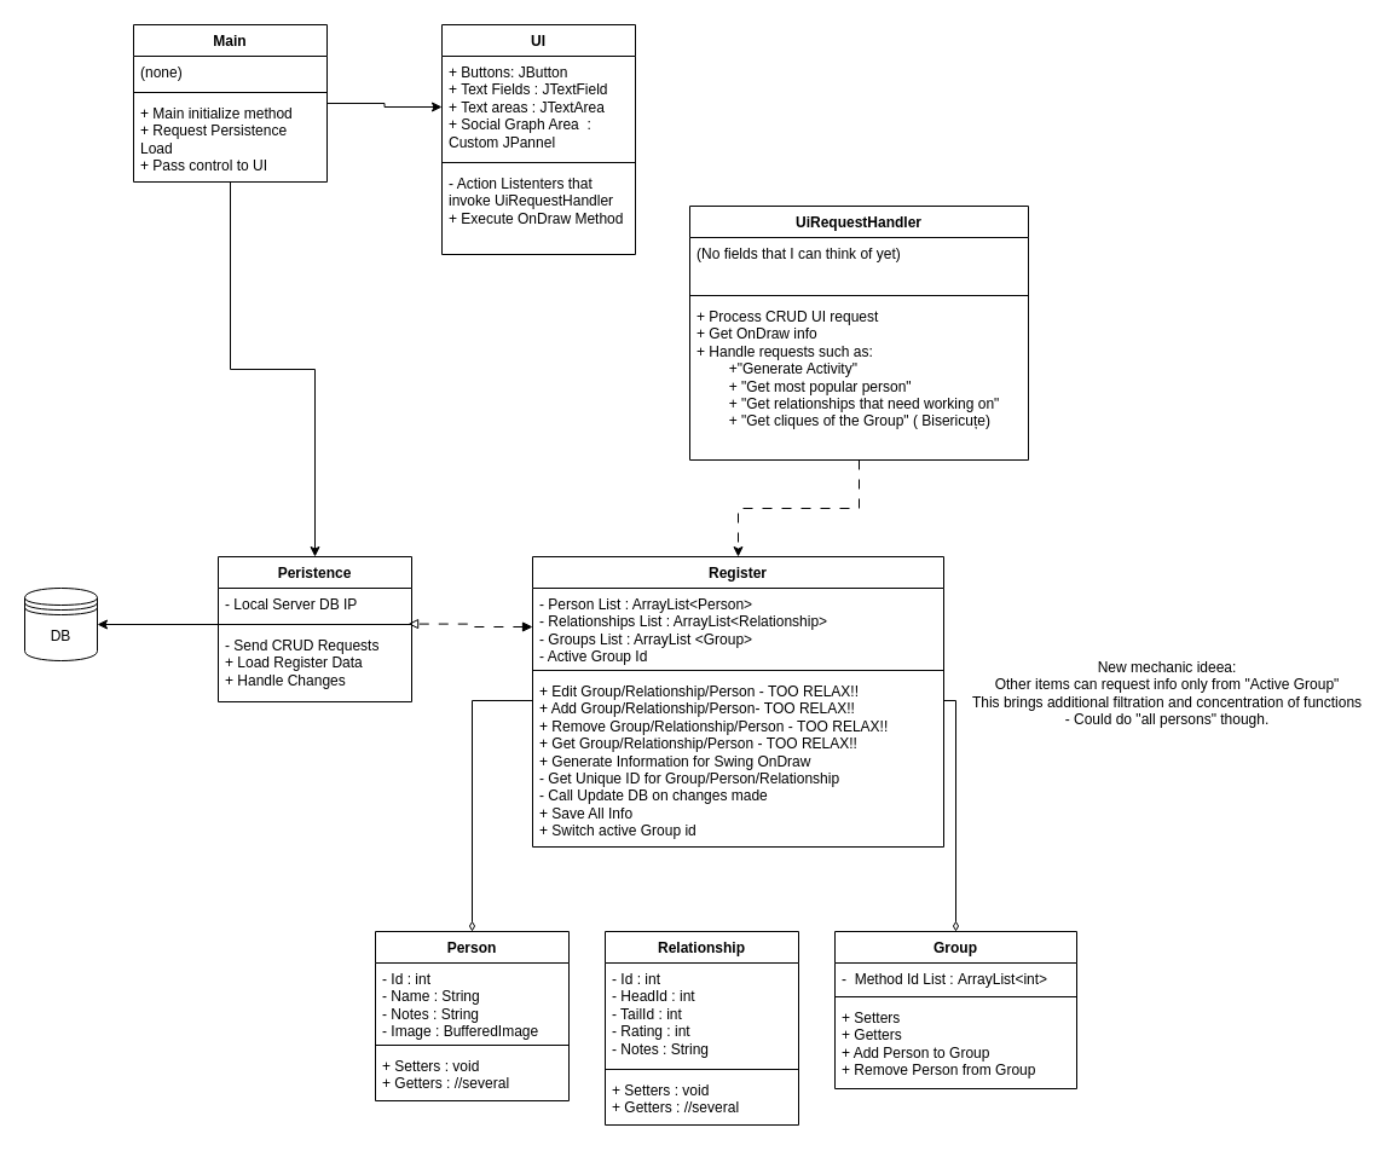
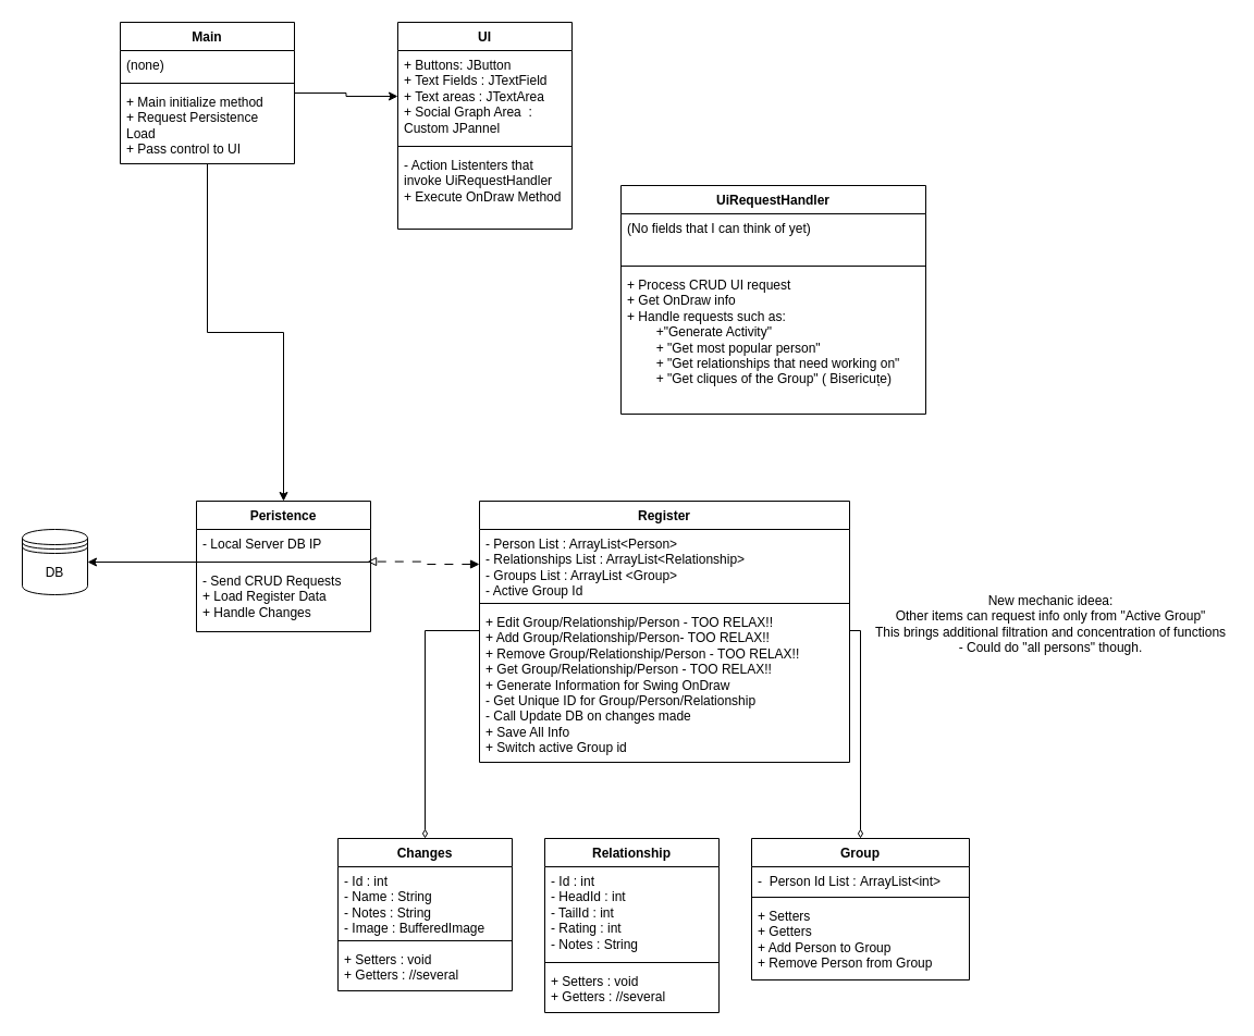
- <mxCell id="27" style="edgeStyle=orthogonalEdgeStyle;rounded=0;orthogonalLoop=1;jettySize=auto;html=1;entryX=0.5;entryY=0;entryDx=0;entryDy=0;dashed=1;dashPattern=8 8;" parent="1" source="28" target="15" edge="1"><mxGeometry relative="1" as="geometry" /></mxCell>
- <mxCell id="2" value="Person" style="swimlane;fontStyle=1;align=center;verticalAlign=top;childLayout=stackLayout;horizontal=1;startSize=26;horizontalStack=0;resizeParent=1;resizeParentMax=0;resizeLast=0;collapsible=1;marginBottom=0;whiteSpace=wrap;html=1;" parent="1" vertex="1"><mxGeometry x="310" y="770" width="160" height="140" as="geometry" /></mxCell>
+ <mxCell id="2" value="Changes" style="swimlane;fontStyle=1;align=center;verticalAlign=top;childLayout=stackLayout;horizontal=1;startSize=26;horizontalStack=0;resizeParent=1;resizeParentMax=0;resizeLast=0;collapsible=1;marginBottom=0;whiteSpace=wrap;html=1;" parent="1" vertex="1"><mxGeometry x="310" y="770" width="160" height="140" as="geometry" /></mxCell>
- <mxCell id="11" value="&lt;div&gt;-&amp;nbsp; Method Id List :&amp;nbsp;ArrayList&amp;lt;int&amp;gt;&amp;nbsp;&lt;/div&gt;" style="text;strokeColor=none;fillColor=none;align=left;verticalAlign=top;spacingLeft=4;spacingRight=4;overflow=hidden;rotatable=0;points=[[0,0.5],[1,0.5]];portConstraint=eastwest;whiteSpace=wrap;html=1;" parent="10" vertex="1"><mxGeometry y="26" width="200" height="24" as="geometry" /></mxCell>
+ <mxCell id="11" value="&lt;div&gt;-&amp;nbsp; Person Id List :&amp;nbsp;ArrayList&amp;lt;int&amp;gt;&amp;nbsp;&lt;/div&gt;" style="text;strokeColor=none;fillColor=none;align=left;verticalAlign=top;spacingLeft=4;spacingRight=4;overflow=hidden;rotatable=0;points=[[0,0.5],[1,0.5]];portConstraint=eastwest;whiteSpace=wrap;html=1;" parent="10" vertex="1"><mxGeometry y="26" width="200" height="24" as="geometry" /></mxCell>
